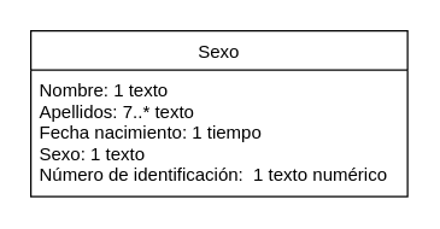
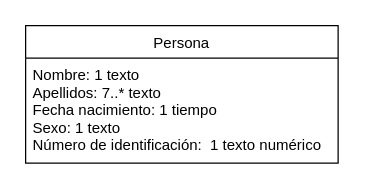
- <mxCell id="2" value="Sexo" style="swimlane;fontStyle=0;childLayout=stackLayout;horizontal=1;startSize=26;fillColor=none;horizontalStack=0;resizeParent=1;resizeParentMax=0;resizeLast=0;collapsible=1;marginBottom=0;" parent="1" vertex="1"><mxGeometry x="20" y="20" width="250" height="110" as="geometry" /></mxCell>
+ <mxCell id="2" value="Persona" style="swimlane;fontStyle=0;childLayout=stackLayout;horizontal=1;startSize=26;fillColor=none;horizontalStack=0;resizeParent=1;resizeParentMax=0;resizeLast=0;collapsible=1;marginBottom=0;" parent="1" vertex="1"><mxGeometry x="20" y="20" width="250" height="110" as="geometry" /></mxCell>
